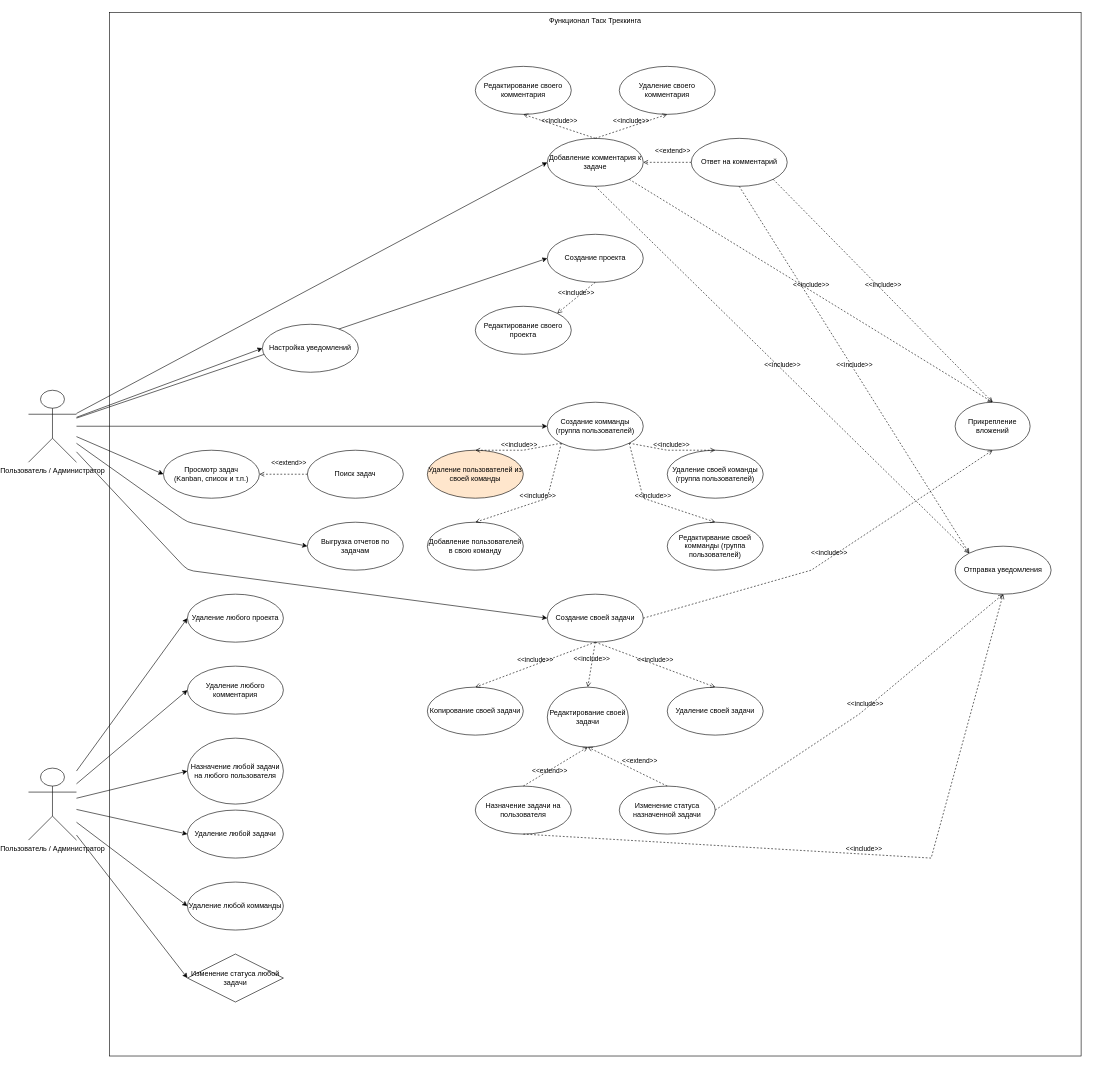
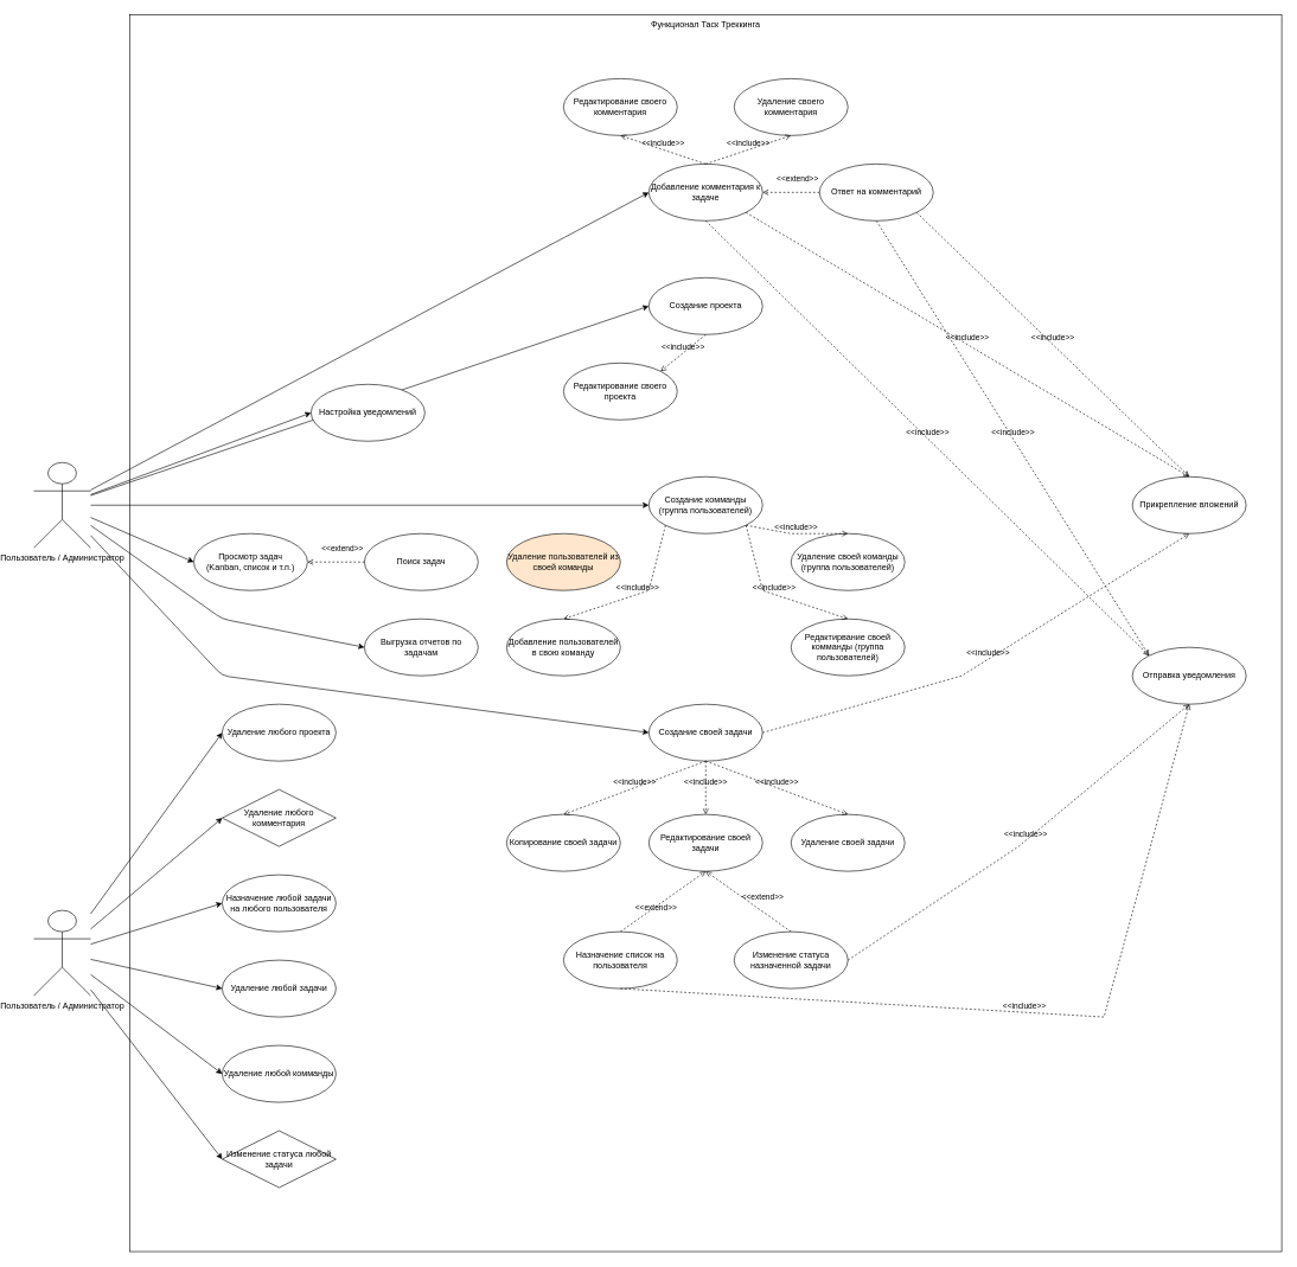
- <mxCell id="19" value="Прикрепление вложений" style="ellipse;whiteSpace=wrap;html=1;" vertex="1" parent="1"><mxGeometry x="1565" y="670" width="125" height="80" as="geometry" /></mxCell>
+ <mxCell id="19" value="Прикрепление вложений" style="ellipse;whiteSpace=wrap;html=1;" vertex="1" parent="1"><mxGeometry x="1565" y="670" width="160" height="80" as="geometry" /></mxCell>
- <mxCell id="37" value="&amp;lt;&amp;lt;include&amp;gt;&amp;gt;" style="html=1;verticalAlign=bottom;labelBackgroundColor=none;endArrow=open;endFill=0;dashed=1;rounded=0;entryX=0.5;entryY=0;entryDx=0;entryDy=0;exitX=0;exitY=1;exitDx=0;exitDy=0;" edge="1" parent="1" source="28" target="33"><mxGeometry width="160" relative="1" as="geometry"><mxPoint x="1041.569" y="758.284" as="sourcePoint" /><mxPoint x="1185" y="890" as="targetPoint" /><Array as="points"><mxPoint x="845" y="750" /></Array></mxGeometry></mxCell>
- <mxCell id="65" value="Удаление любого комментария" style="ellipse;whiteSpace=wrap;html=1;" vertex="1" parent="1"><mxGeometry x="285" y="1110" width="160" height="80" as="geometry" /></mxCell>
+ <mxCell id="65" value="Удаление любого комментария" style="rhombus;whiteSpace=wrap;html=1;" vertex="1" parent="1"><mxGeometry x="285" y="1110" width="160" height="80" as="geometry" /></mxCell>
- <mxCell id="13" value="Редактирование своей задачи" style="ellipse;whiteSpace=wrap;html=1;" vertex="1" parent="1"><mxGeometry x="885" y="1145" width="135" height="100" as="geometry" /></mxCell>
+ <mxCell id="13" value="Редактирование своей задачи" style="ellipse;whiteSpace=wrap;html=1;" vertex="1" parent="1"><mxGeometry x="885" y="1145" width="160" height="80" as="geometry" /></mxCell>
- <mxCell id="63" value="Назначение любой задачи на любого пользователя" style="ellipse;whiteSpace=wrap;html=1;" vertex="1" parent="1"><mxGeometry x="285" y="1230" width="160" height="110" as="geometry" /></mxCell>
+ <mxCell id="63" value="Назначение любой задачи на любого пользователя" style="ellipse;whiteSpace=wrap;html=1;" vertex="1" parent="1"><mxGeometry x="285" y="1230" width="160" height="80" as="geometry" /></mxCell>
- <mxCell id="15" value="Назначение задачи на пользователя" style="ellipse;whiteSpace=wrap;html=1;" vertex="1" parent="1"><mxGeometry x="765" y="1310" width="160" height="80" as="geometry" /></mxCell>
+ <mxCell id="15" value="Назначение список на пользователя" style="ellipse;whiteSpace=wrap;html=1;" vertex="1" parent="1"><mxGeometry x="765" y="1310" width="160" height="80" as="geometry" /></mxCell>
